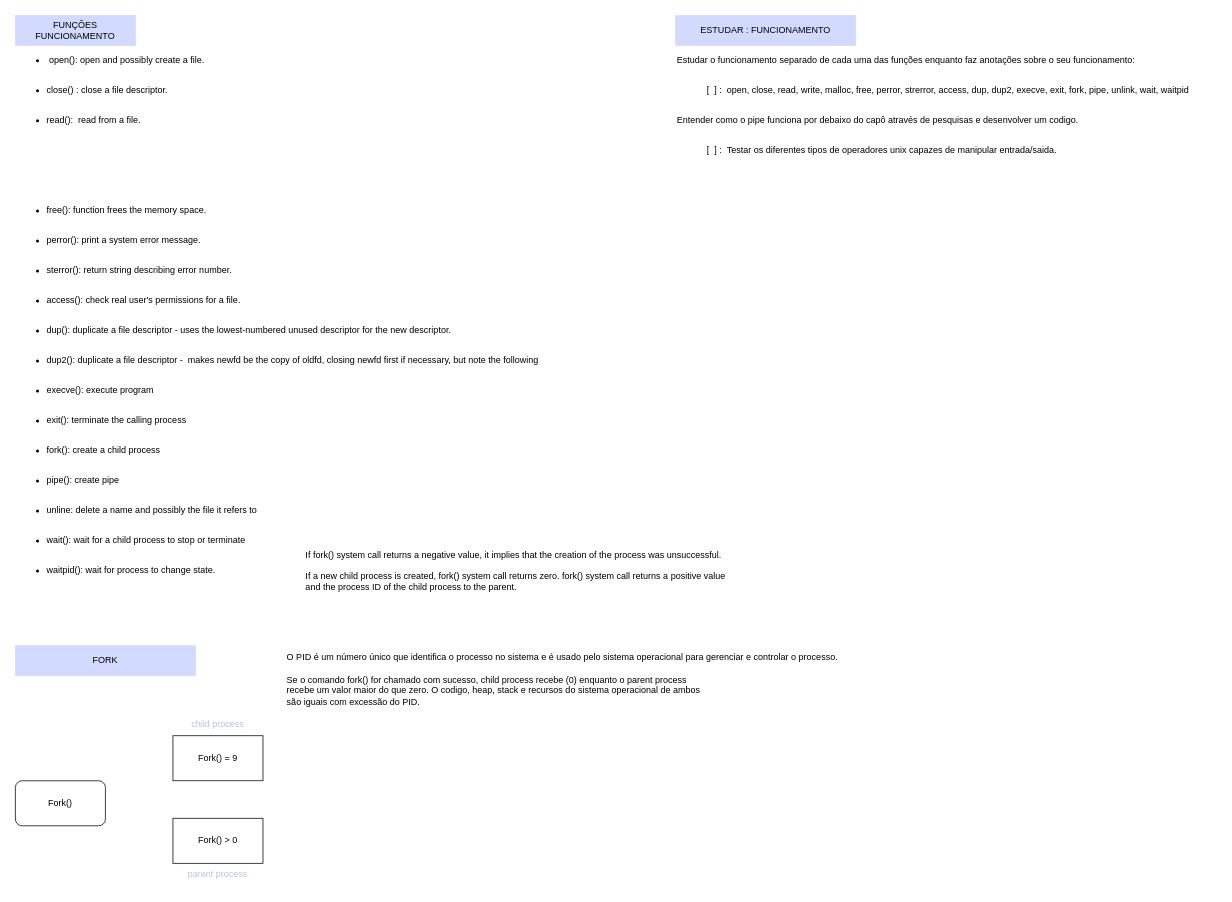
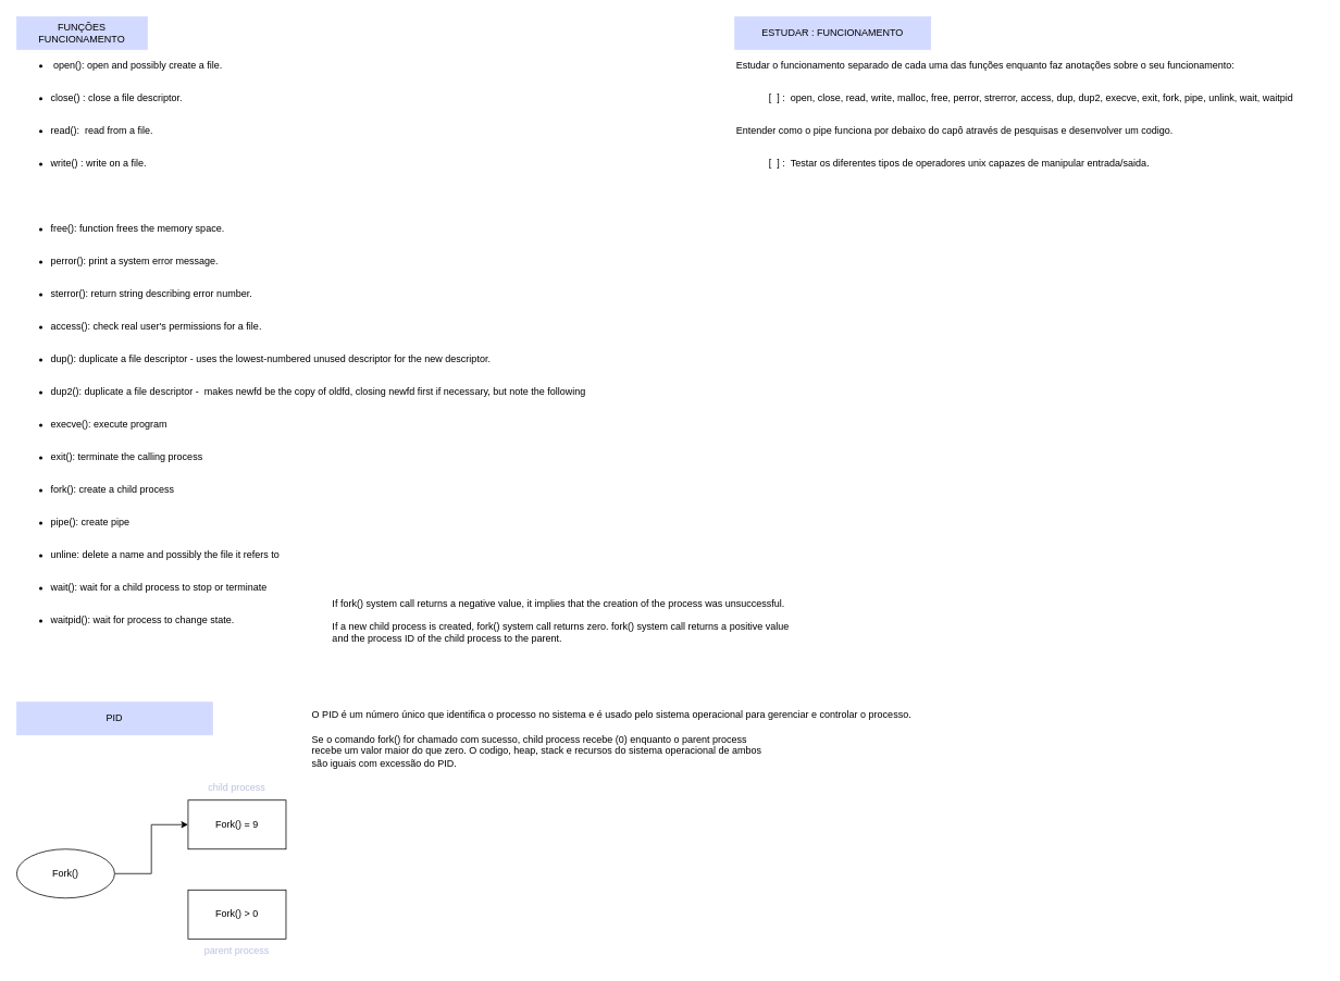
+ <mxCell id="6" value="&lt;ul&gt;&lt;li&gt;write() : write on a file.&lt;br&gt;&lt;/li&gt;&lt;/ul&gt;" style="text;html=1;strokeColor=none;fillColor=none;align=left;verticalAlign=middle;whiteSpace=wrap;rounded=0;" parent="1" vertex="1"><mxGeometry x="20" y="180" width="360" height="40" as="geometry" /></mxCell>
- <mxCell id="25" value="FORK" style="text;html=1;align=center;verticalAlign=middle;whiteSpace=wrap;rounded=0;fillColor=#D2DAFF;strokeColor=#D2DAFF;" vertex="1" parent="1"><mxGeometry x="20" y="860" width="240" height="40" as="geometry" /></mxCell>
+ <mxCell id="25" value="PID" style="text;html=1;align=center;verticalAlign=middle;whiteSpace=wrap;rounded=0;fillColor=#D2DAFF;strokeColor=#D2DAFF;" vertex="1" parent="1"><mxGeometry x="20" y="860" width="240" height="40" as="geometry" /></mxCell>
+ <mxCell id="26" style="edgeStyle=orthogonalEdgeStyle;rounded=0;orthogonalLoop=1;jettySize=auto;html=1;exitX=1;exitY=0.5;exitDx=0;exitDy=0;entryX=0;entryY=0.5;entryDx=0;entryDy=0;" edge="1" parent="1" source="27" target="28"><mxGeometry relative="1" as="geometry" /></mxCell>
- <mxCell id="27" value="Fork()" style="rounded=1;whiteSpace=wrap;html=1;" vertex="1" parent="1"><mxGeometry x="20" y="1040" width="120" height="60" as="geometry" /></mxCell>
+ <mxCell id="27" value="Fork()" style="ellipse;whiteSpace=wrap;html=1;" vertex="1" parent="1"><mxGeometry x="20" y="1040" width="120" height="60" as="geometry" /></mxCell>
